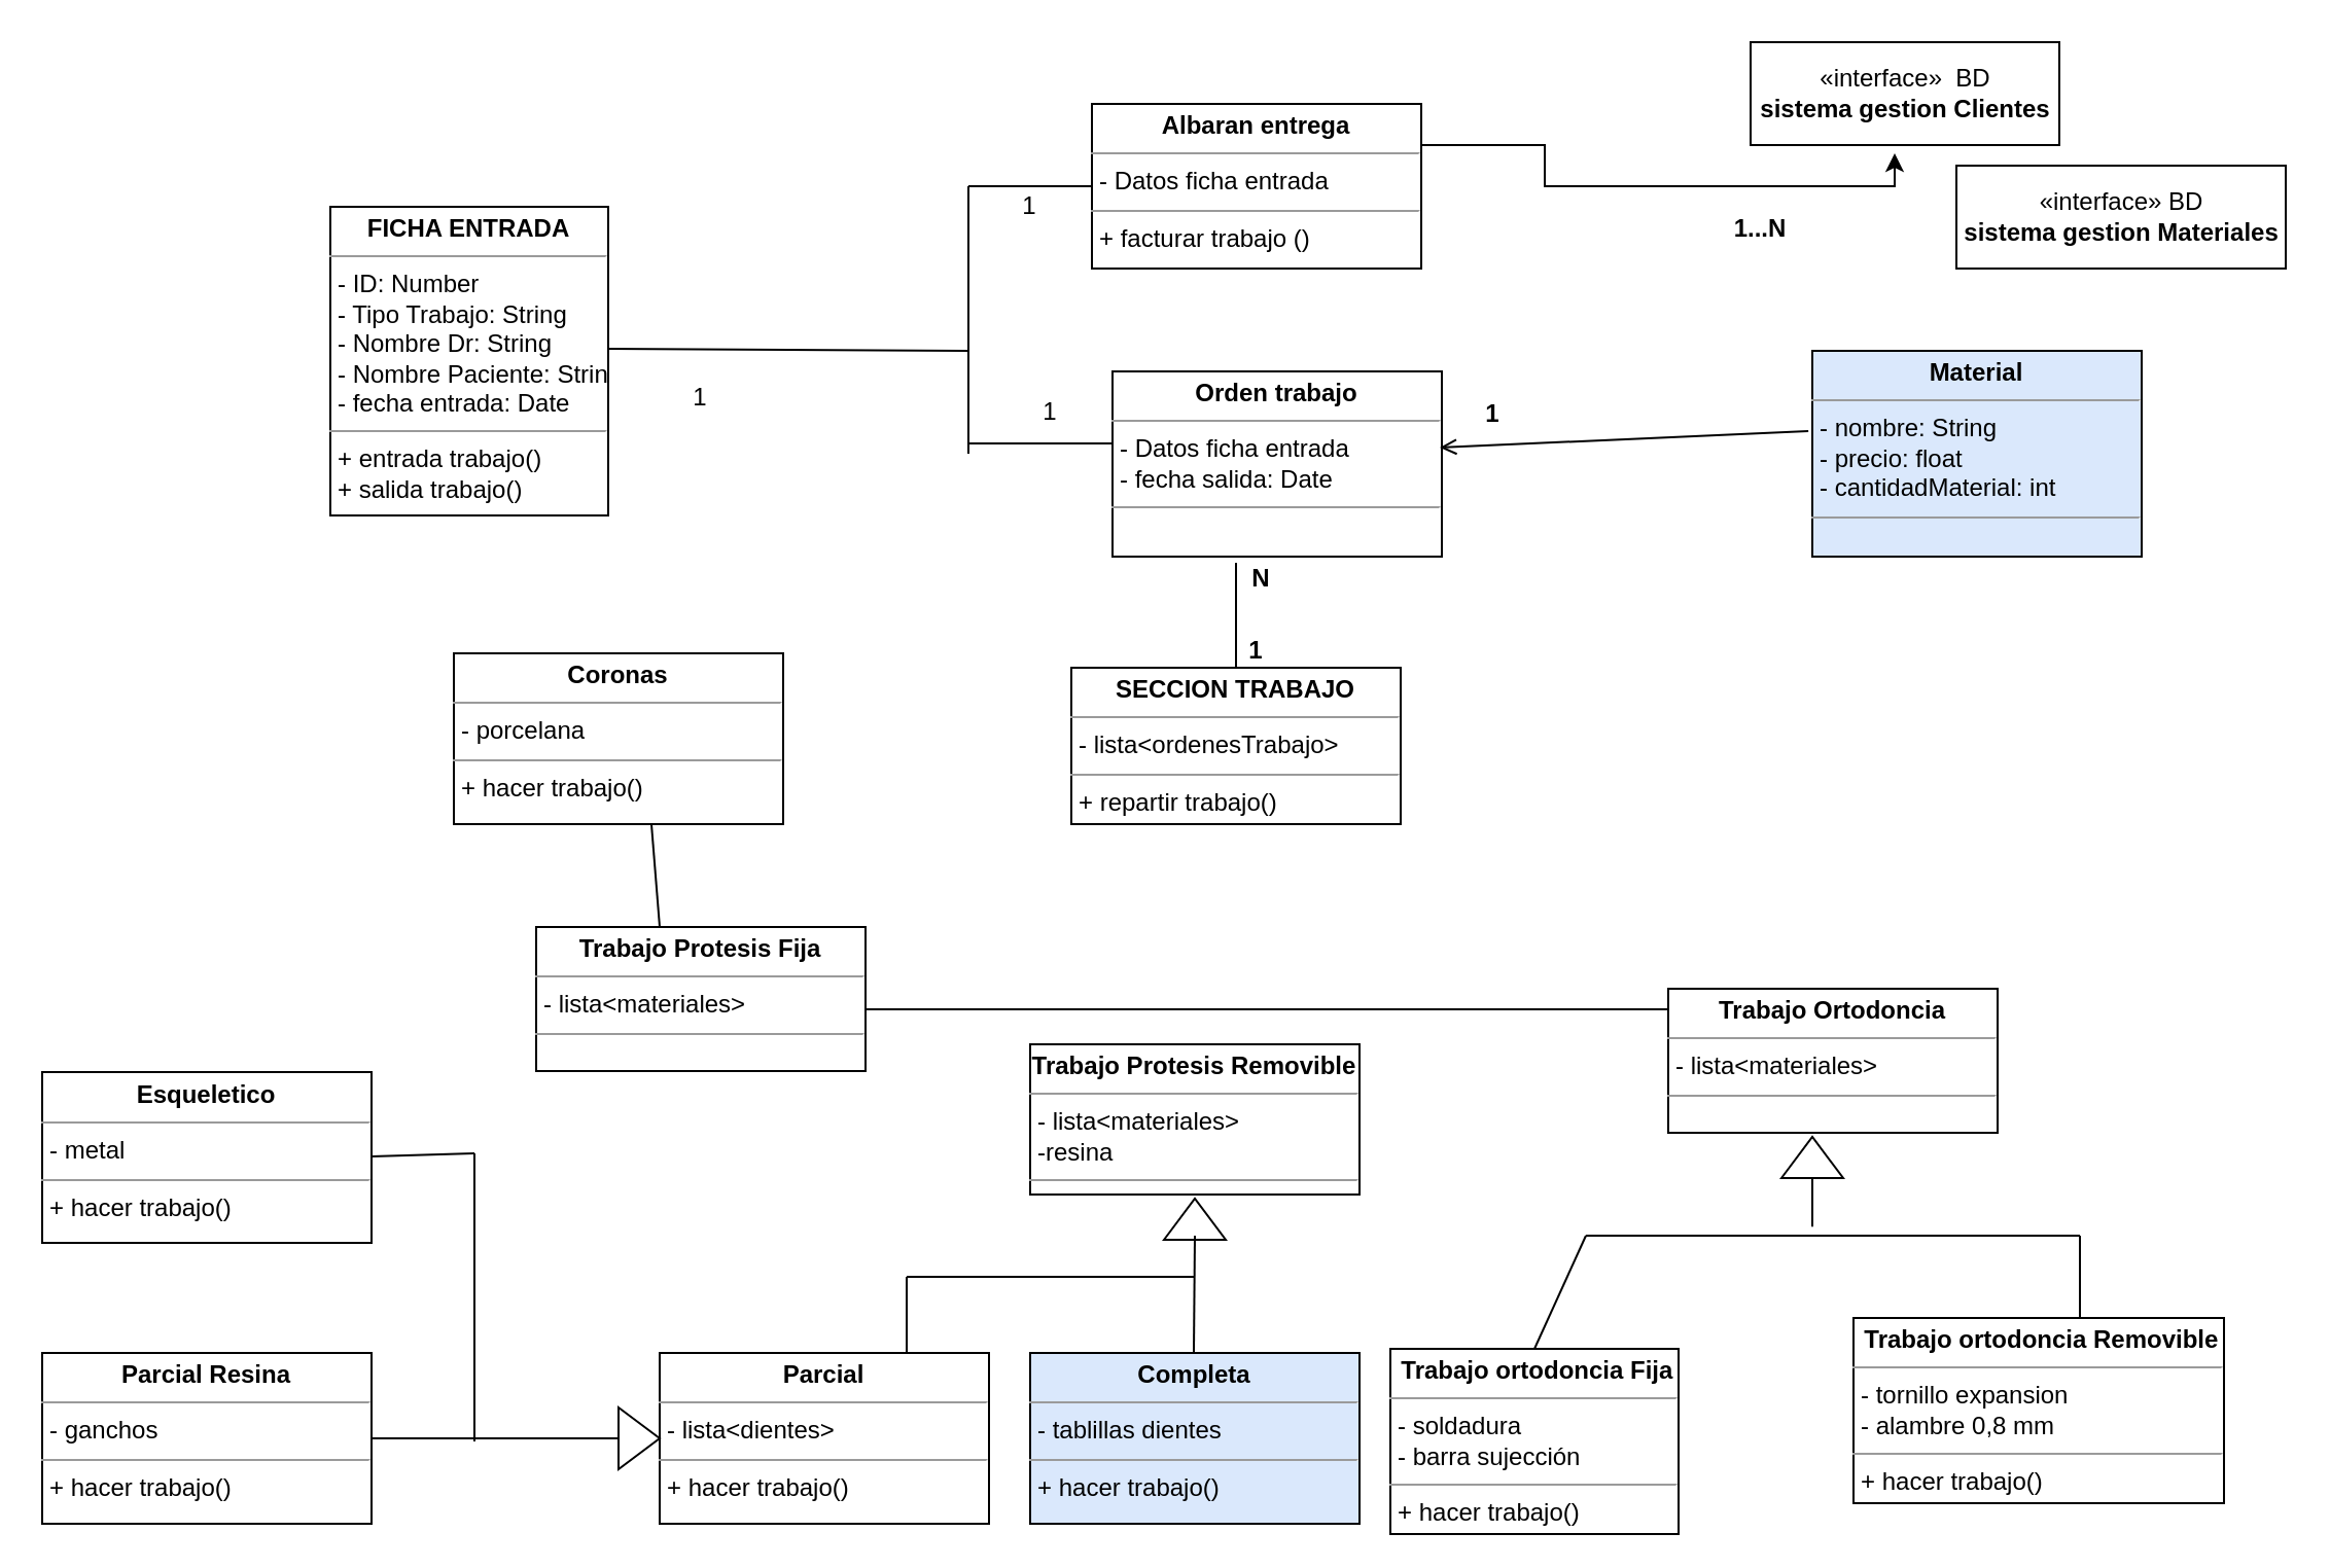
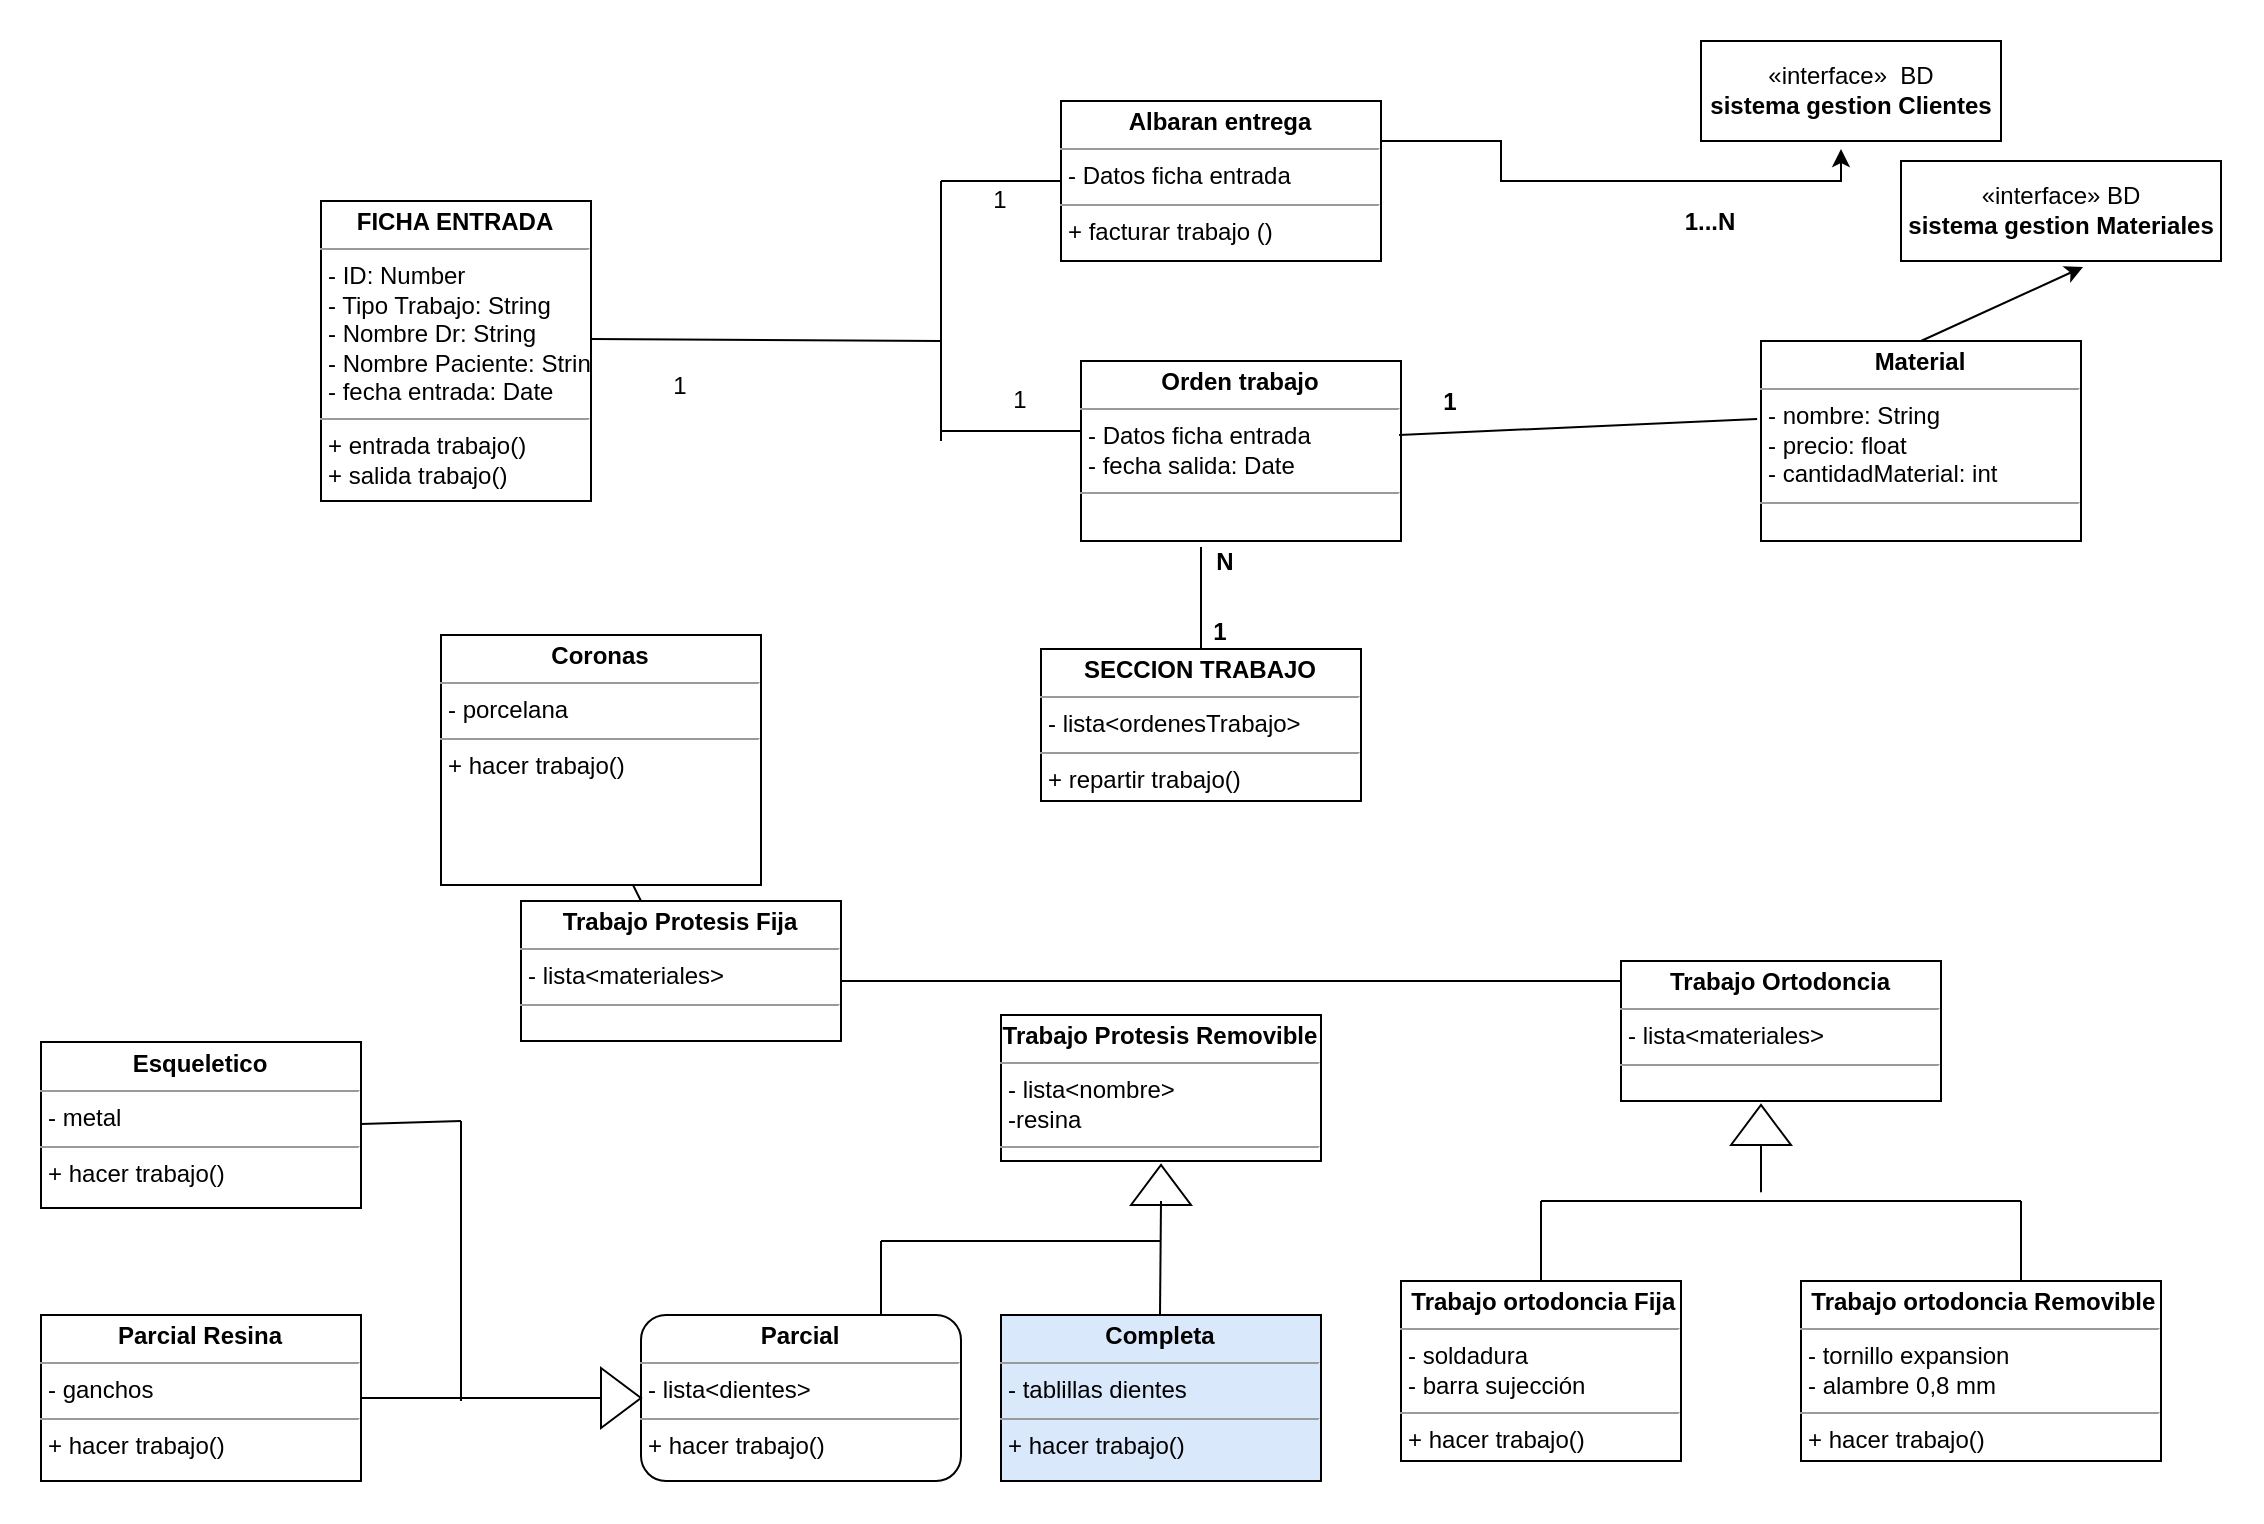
+ <mxCell id="49" value="" style="endArrow=classic;html=1;entryX=0.569;entryY=1.06;entryDx=0;entryDy=0;entryPerimeter=0;exitX=0.5;exitY=0;exitDx=0;exitDy=0;" parent="1" source="8" target="48" edge="1"><mxGeometry width="50" height="50" relative="1" as="geometry"><mxPoint x="1040" y="200" as="sourcePoint" /><mxPoint x="1090" y="150" as="targetPoint" /></mxGeometry></mxCell>
- <mxCell id="14" value="" style="endArrow=open;html=1;exitX=-0.012;exitY=0.39;exitDx=0;exitDy=0;exitPerimeter=0;entryX=0.994;entryY=0.411;entryDx=0;entryDy=0;entryPerimeter=0;" parent="1" source="8" target="5" edge="1"><mxGeometry width="50" height="50" relative="1" as="geometry"><mxPoint x="600" y="560" as="sourcePoint" /><mxPoint x="740" y="330" as="targetPoint" /></mxGeometry></mxCell>
+ <mxCell id="14" value="" style="endArrow=none;html=1;exitX=-0.012;exitY=0.39;exitDx=0;exitDy=0;exitPerimeter=0;entryX=0.994;entryY=0.411;entryDx=0;entryDy=0;entryPerimeter=0;" parent="1" source="8" target="5" edge="1"><mxGeometry width="50" height="50" relative="1" as="geometry"><mxPoint x="600" y="560" as="sourcePoint" /><mxPoint x="740" y="330" as="targetPoint" /></mxGeometry></mxCell>
- <mxCell id="8" value="&lt;p style=&quot;margin: 0px ; margin-top: 4px ; text-align: center&quot;&gt;&lt;b&gt;Material&lt;/b&gt;&lt;/p&gt;&lt;hr size=&quot;1&quot;&gt;&lt;p style=&quot;margin: 0px ; margin-left: 4px&quot;&gt;- nombre: String&lt;/p&gt;&lt;p style=&quot;margin: 0px ; margin-left: 4px&quot;&gt;- precio: float&lt;/p&gt;&lt;p style=&quot;margin: 0px ; margin-left: 4px&quot;&gt;- cantidadMaterial: int&lt;/p&gt;&lt;hr size=&quot;1&quot;&gt;&lt;p style=&quot;margin: 0px ; margin-left: 4px&quot;&gt;&lt;br&gt;&lt;/p&gt;" style="verticalAlign=top;align=left;overflow=fill;fontSize=12;fontFamily=Helvetica;html=1;fillColor=#dae8fc;" parent="1" vertex="1"><mxGeometry x="880" y="170" width="160" height="100" as="geometry" /></mxCell>
+ <mxCell id="8" value="&lt;p style=&quot;margin: 0px ; margin-top: 4px ; text-align: center&quot;&gt;&lt;b&gt;Material&lt;/b&gt;&lt;/p&gt;&lt;hr size=&quot;1&quot;&gt;&lt;p style=&quot;margin: 0px ; margin-left: 4px&quot;&gt;- nombre: String&lt;/p&gt;&lt;p style=&quot;margin: 0px ; margin-left: 4px&quot;&gt;- precio: float&lt;/p&gt;&lt;p style=&quot;margin: 0px ; margin-left: 4px&quot;&gt;- cantidadMaterial: int&lt;/p&gt;&lt;hr size=&quot;1&quot;&gt;&lt;p style=&quot;margin: 0px ; margin-left: 4px&quot;&gt;&lt;br&gt;&lt;/p&gt;" style="verticalAlign=top;align=left;overflow=fill;fontSize=12;fontFamily=Helvetica;html=1;" parent="1" vertex="1"><mxGeometry x="880" y="170" width="160" height="100" as="geometry" /></mxCell>
- <mxCell id="39" value="&lt;p style=&quot;margin: 0px ; margin-top: 4px ; text-align: center&quot;&gt;&lt;b&gt;Coronas&lt;/b&gt;&lt;/p&gt;&lt;hr size=&quot;1&quot;&gt;&lt;p style=&quot;margin: 0px ; margin-left: 4px&quot;&gt;- porcelana&lt;/p&gt;&lt;hr size=&quot;1&quot;&gt;&lt;p style=&quot;margin: 0px ; margin-left: 4px&quot;&gt;+ hacer trabajo()&lt;/p&gt;" style="verticalAlign=top;align=left;overflow=fill;fontSize=12;fontFamily=Helvetica;html=1;" parent="1" vertex="1"><mxGeometry x="220" y="317" width="160" height="83" as="geometry" /></mxCell>
+ <mxCell id="39" value="&lt;p style=&quot;margin: 0px ; margin-top: 4px ; text-align: center&quot;&gt;&lt;b&gt;Coronas&lt;/b&gt;&lt;/p&gt;&lt;hr size=&quot;1&quot;&gt;&lt;p style=&quot;margin: 0px ; margin-left: 4px&quot;&gt;- porcelana&lt;/p&gt;&lt;hr size=&quot;1&quot;&gt;&lt;p style=&quot;margin: 0px ; margin-left: 4px&quot;&gt;+ hacer trabajo()&lt;/p&gt;" style="verticalAlign=top;align=left;overflow=fill;fontSize=12;fontFamily=Helvetica;html=1;" parent="1" vertex="1"><mxGeometry x="220" y="317" width="160" height="125" as="geometry" /></mxCell>
- <mxCell id="30" value="&lt;p style=&quot;margin: 0px ; margin-top: 4px ; text-align: center&quot;&gt;&lt;b&gt;Trabajo Protesis Removible&lt;/b&gt;&lt;/p&gt;&lt;hr size=&quot;1&quot;&gt;&lt;p style=&quot;margin: 0px ; margin-left: 4px&quot;&gt;- lista&amp;lt;materiales&amp;gt;&lt;/p&gt;&lt;p style=&quot;margin: 0px ; margin-left: 4px&quot;&gt;-resina&lt;/p&gt;&lt;hr size=&quot;1&quot;&gt;&lt;p style=&quot;margin: 0px ; margin-left: 4px&quot;&gt;&lt;br&gt;&lt;/p&gt;" style="verticalAlign=top;align=left;overflow=fill;fontSize=12;fontFamily=Helvetica;html=1;" parent="1" vertex="1"><mxGeometry x="500" y="507" width="160" height="73" as="geometry" /></mxCell>
+ <mxCell id="30" value="&lt;p style=&quot;margin: 0px ; margin-top: 4px ; text-align: center&quot;&gt;&lt;b&gt;Trabajo Protesis Removible&lt;/b&gt;&lt;/p&gt;&lt;hr size=&quot;1&quot;&gt;&lt;p style=&quot;margin: 0px ; margin-left: 4px&quot;&gt;- lista&amp;lt;nombre&amp;gt;&lt;/p&gt;&lt;p style=&quot;margin: 0px ; margin-left: 4px&quot;&gt;-resina&lt;/p&gt;&lt;hr size=&quot;1&quot;&gt;&lt;p style=&quot;margin: 0px ; margin-left: 4px&quot;&gt;&lt;br&gt;&lt;/p&gt;" style="verticalAlign=top;align=left;overflow=fill;fontSize=12;fontFamily=Helvetica;html=1;" parent="1" vertex="1"><mxGeometry x="500" y="507" width="160" height="73" as="geometry" /></mxCell>
- <mxCell id="35" value="&lt;p style=&quot;margin: 0px ; margin-top: 4px ; text-align: center&quot;&gt;&lt;b&gt;Parcial&lt;/b&gt;&lt;/p&gt;&lt;hr size=&quot;1&quot;&gt;&lt;p style=&quot;margin: 0px ; margin-left: 4px&quot;&gt;- lista&amp;lt;dientes&amp;gt;&lt;/p&gt;&lt;hr size=&quot;1&quot;&gt;&lt;p style=&quot;margin: 0px ; margin-left: 4px&quot;&gt;+ hacer trabajo()&lt;/p&gt;" style="verticalAlign=top;align=left;overflow=fill;fontSize=12;fontFamily=Helvetica;html=1;" parent="1" vertex="1"><mxGeometry x="320" y="657" width="160" height="83" as="geometry" /></mxCell>
+ <mxCell id="35" value="&lt;p style=&quot;margin: 0px ; margin-top: 4px ; text-align: center&quot;&gt;&lt;b&gt;Parcial&lt;/b&gt;&lt;/p&gt;&lt;hr size=&quot;1&quot;&gt;&lt;p style=&quot;margin: 0px ; margin-left: 4px&quot;&gt;- lista&amp;lt;dientes&amp;gt;&lt;/p&gt;&lt;hr size=&quot;1&quot;&gt;&lt;p style=&quot;margin: 0px ; margin-left: 4px&quot;&gt;+ hacer trabajo()&lt;/p&gt;" style="verticalAlign=top;align=left;overflow=fill;fontSize=12;fontFamily=Helvetica;html=1;rounded=1;" parent="1" vertex="1"><mxGeometry x="320" y="657" width="160" height="83" as="geometry" /></mxCell>
- <mxCell id="7" value="&lt;p style=&quot;margin: 0px ; margin-top: 4px ; text-align: center&quot;&gt;&lt;b&gt;&amp;nbsp;Trabajo ortodoncia Fija&lt;/b&gt;&lt;/p&gt;&lt;hr size=&quot;1&quot;&gt;&lt;p style=&quot;margin: 0px ; margin-left: 4px&quot;&gt;- soldadura&lt;/p&gt;&lt;p style=&quot;margin: 0px ; margin-left: 4px&quot;&gt;- barra sujección&lt;/p&gt;&lt;hr size=&quot;1&quot;&gt;&lt;p style=&quot;margin: 0px ; margin-left: 4px&quot;&gt;+ hacer trabajo()&lt;/p&gt;" style="verticalAlign=top;align=left;overflow=fill;fontSize=12;fontFamily=Helvetica;html=1;" parent="1" vertex="1"><mxGeometry x="675" y="655" width="140" height="90" as="geometry" /></mxCell>
+ <mxCell id="7" value="&lt;p style=&quot;margin: 0px ; margin-top: 4px ; text-align: center&quot;&gt;&lt;b&gt;&amp;nbsp;Trabajo ortodoncia Fija&lt;/b&gt;&lt;/p&gt;&lt;hr size=&quot;1&quot;&gt;&lt;p style=&quot;margin: 0px ; margin-left: 4px&quot;&gt;- soldadura&lt;/p&gt;&lt;p style=&quot;margin: 0px ; margin-left: 4px&quot;&gt;- barra sujección&lt;/p&gt;&lt;hr size=&quot;1&quot;&gt;&lt;p style=&quot;margin: 0px ; margin-left: 4px&quot;&gt;+ hacer trabajo()&lt;/p&gt;" style="verticalAlign=top;align=left;overflow=fill;fontSize=12;fontFamily=Helvetica;html=1;" parent="1" vertex="1"><mxGeometry x="700" y="640" width="140" height="90" as="geometry" /></mxCell>
